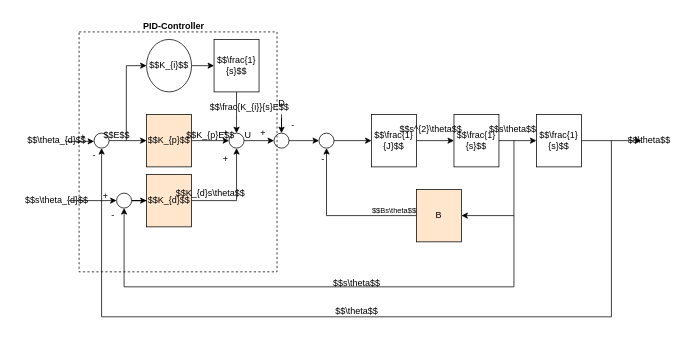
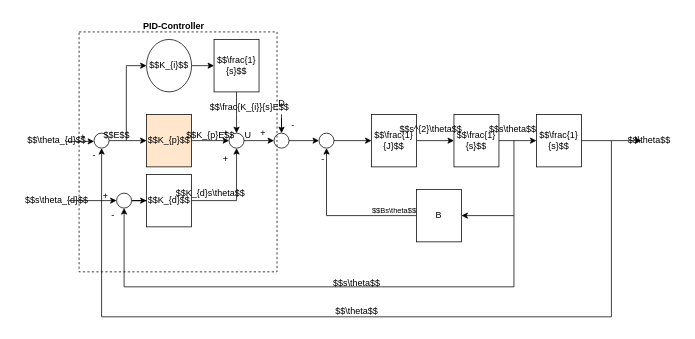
- <mxCell id="35" value="$$K_{d}$$" style="rounded=0;whiteSpace=wrap;html=1;fillColor=#ffe6cc;" parent="1" vertex="1"><mxGeometry x="195" y="232" width="60" height="70" as="geometry" /></mxCell>
+ <mxCell id="35" value="$$K_{d}$$" style="rounded=0;whiteSpace=wrap;html=1;" parent="1" vertex="1"><mxGeometry x="195" y="232" width="60" height="70" as="geometry" /></mxCell>
- <mxCell id="10" value="B" style="rounded=0;whiteSpace=wrap;html=1;fillColor=#ffe6cc;" parent="1" vertex="1"><mxGeometry x="555" y="252" width="60" height="70" as="geometry" /></mxCell>
+ <mxCell id="10" value="B" style="rounded=0;whiteSpace=wrap;html=1;" parent="1" vertex="1"><mxGeometry x="555" y="252" width="60" height="70" as="geometry" /></mxCell>
